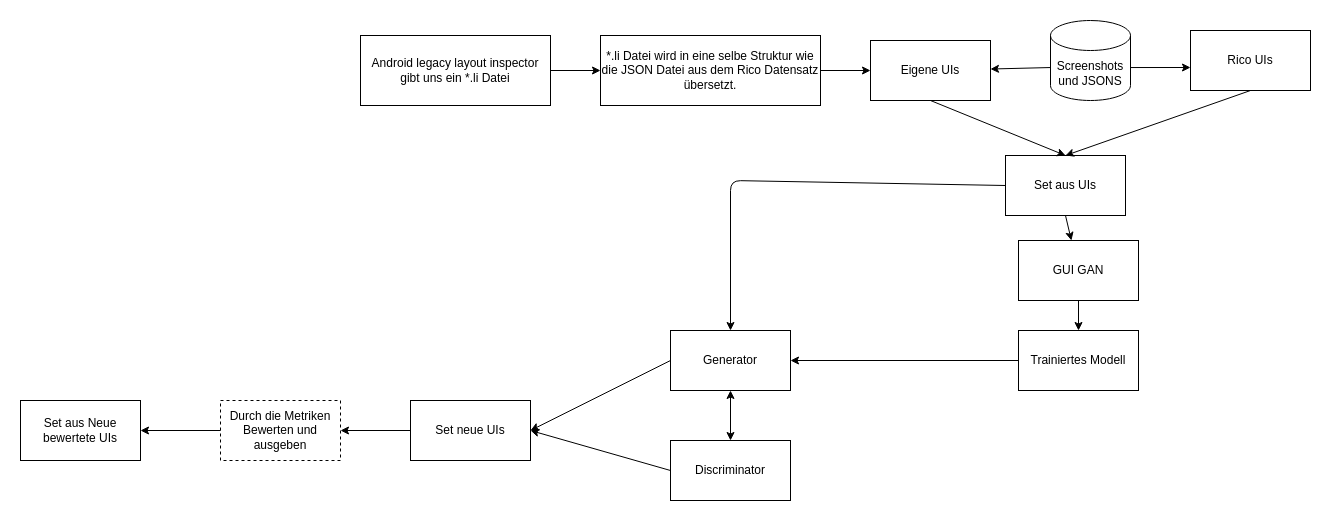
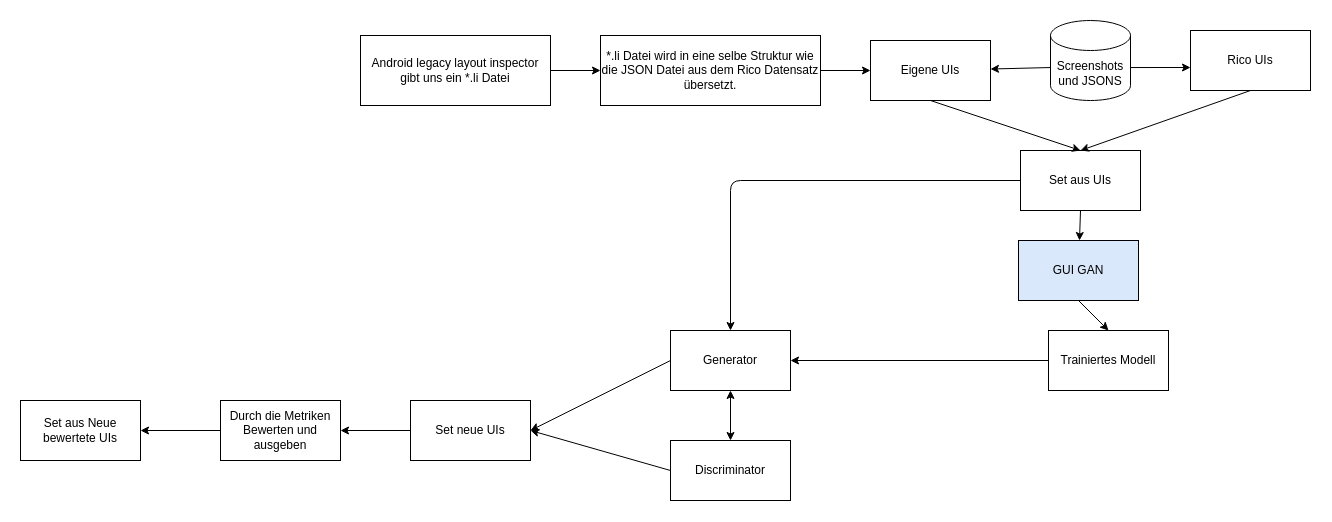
- <mxCell id="2" value="Set aus UIs" style="rounded=0;whiteSpace=wrap;html=1;" vertex="1" parent="1"><mxGeometry x="1005" y="155" width="120" height="60" as="geometry" /></mxCell>
+ <mxCell id="2" value="Set aus UIs" style="rounded=0;whiteSpace=wrap;html=1;" vertex="1" parent="1"><mxGeometry x="1020" y="150" width="120" height="60" as="geometry" /></mxCell>
- <mxCell id="7" value="GUI GAN" style="rounded=0;whiteSpace=wrap;html=1;" vertex="1" parent="1"><mxGeometry x="1018" y="240" width="120" height="60" as="geometry" /></mxCell>
+ <mxCell id="7" value="GUI GAN" style="rounded=0;whiteSpace=wrap;html=1;fillColor=#dae8fc;" vertex="1" parent="1"><mxGeometry x="1018" y="240" width="120" height="60" as="geometry" /></mxCell>
- <mxCell id="16" value="Trainiertes Modell" style="rounded=0;whiteSpace=wrap;html=1;" vertex="1" parent="1"><mxGeometry x="1018" y="330" width="120" height="60" as="geometry" /></mxCell>
+ <mxCell id="16" value="Trainiertes Modell" style="rounded=0;whiteSpace=wrap;html=1;" vertex="1" parent="1"><mxGeometry x="1048" y="330" width="120" height="60" as="geometry" /></mxCell>
- <mxCell id="26" value="Durch die Metriken Bewerten und ausgeben" style="rounded=0;whiteSpace=wrap;html=1;dashed=1;" vertex="1" parent="1"><mxGeometry x="220" y="400" width="120" height="60" as="geometry" /></mxCell>
+ <mxCell id="26" value="Durch die Metriken Bewerten und ausgeben" style="rounded=0;whiteSpace=wrap;html=1;" vertex="1" parent="1"><mxGeometry x="220" y="400" width="120" height="60" as="geometry" /></mxCell>
